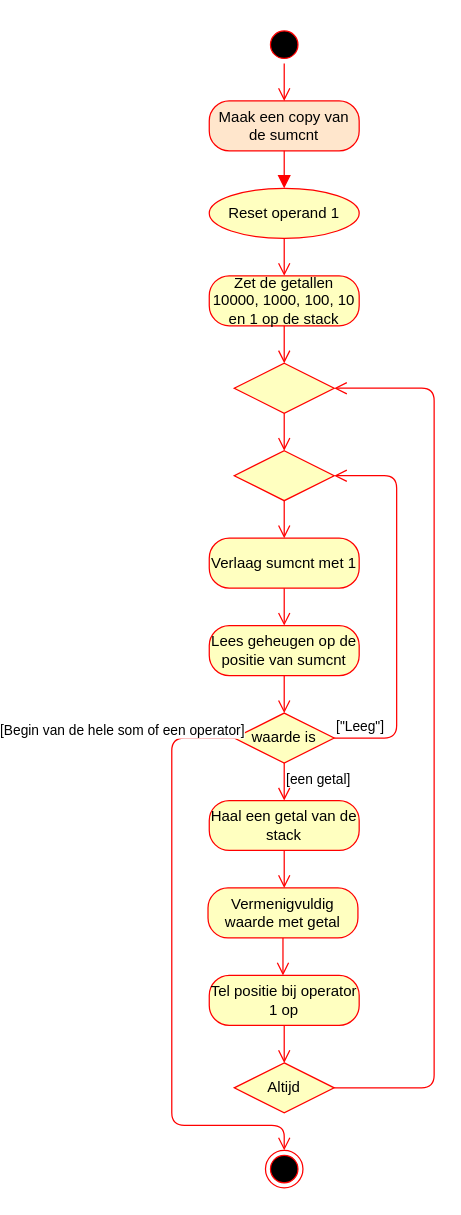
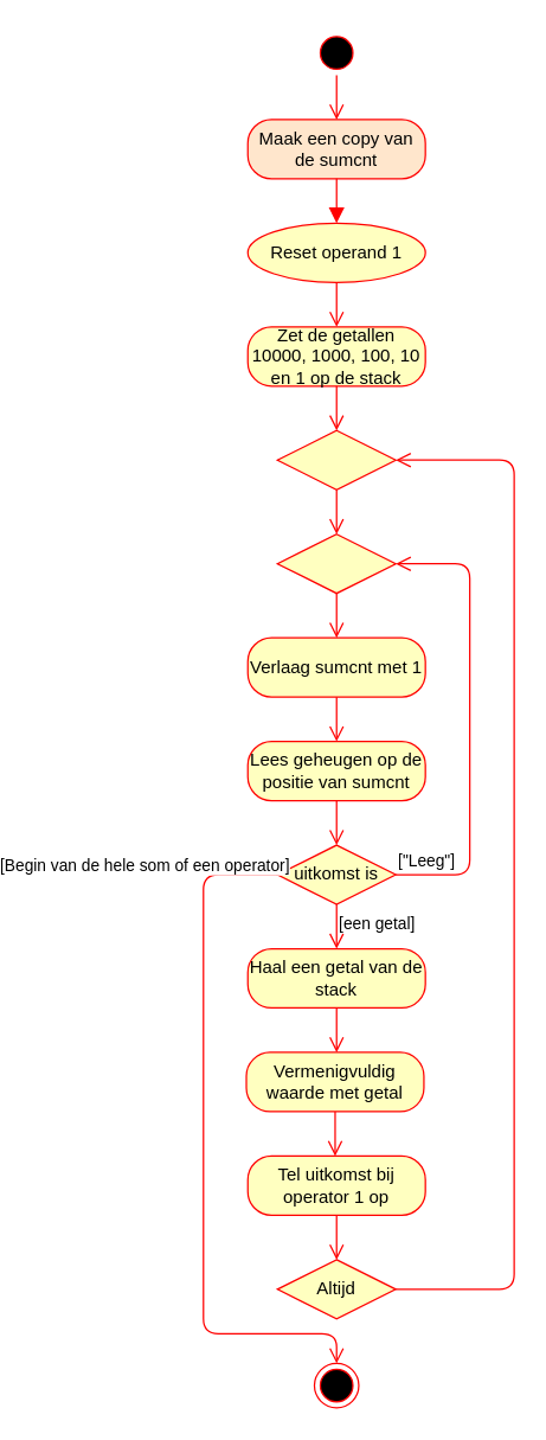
- <mxCell id="14" value="waarde is" style="rhombus;whiteSpace=wrap;html=1;fillColor=#ffffc0;strokeColor=#ff0000;" vertex="1" parent="1"><mxGeometry x="70" y="570" width="80" height="40" as="geometry" /></mxCell>
+ <mxCell id="14" value="uitkomst is" style="rhombus;whiteSpace=wrap;html=1;fillColor=#ffffc0;strokeColor=#ff0000;" vertex="1" parent="1"><mxGeometry x="70" y="570" width="80" height="40" as="geometry" /></mxCell>
- <mxCell id="24" value="Tel positie bij operator 1 op" style="rounded=1;whiteSpace=wrap;html=1;arcSize=40;fontColor=#000000;fillColor=#ffffc0;strokeColor=#ff0000;" vertex="1" parent="1"><mxGeometry x="50" y="780" width="120" height="40" as="geometry" /></mxCell>
+ <mxCell id="24" value="Tel uitkomst bij operator 1 op" style="rounded=1;whiteSpace=wrap;html=1;arcSize=40;fontColor=#000000;fillColor=#ffffc0;strokeColor=#ff0000;" vertex="1" parent="1"><mxGeometry x="50" y="780" width="120" height="40" as="geometry" /></mxCell>
